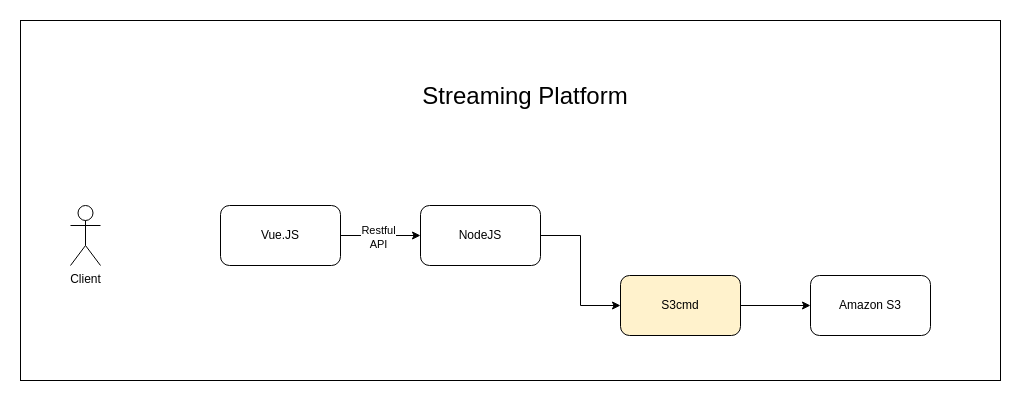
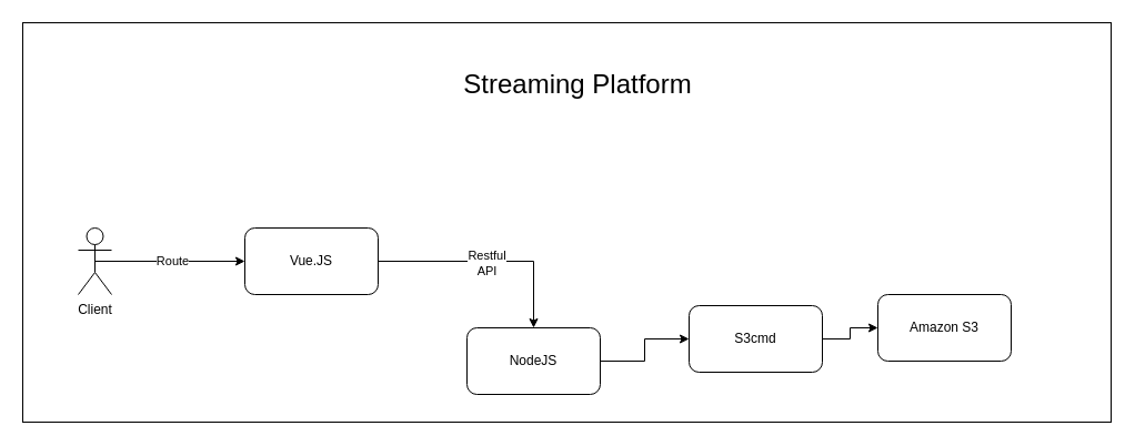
- <mxCell id="10" value="&lt;font style=&quot;font-size: 24px;&quot;&gt;Streaming Platform&lt;/font&gt;" style="text;html=1;align=center;verticalAlign=middle;whiteSpace=wrap;rounded=0;" vertex="1" parent="1"><mxGeometry x="385" y="81" width="280" height="30" as="geometry" /></mxCell>
+ <mxCell id="10" value="&lt;font style=&quot;font-size: 24px;&quot;&gt;Streaming Platform&lt;/font&gt;" style="text;html=1;align=center;verticalAlign=middle;whiteSpace=wrap;rounded=0;" vertex="1" parent="1"><mxGeometry x="380" y="61" width="280" height="30" as="geometry" /></mxCell>
+ <mxCell id="3" style="edgeStyle=orthogonalEdgeStyle;rounded=0;orthogonalLoop=1;jettySize=auto;html=1;exitX=0.5;exitY=0.5;exitDx=0;exitDy=0;exitPerimeter=0;entryX=0;entryY=0.5;entryDx=0;entryDy=0;" edge="1" parent="1" source="5" target="14"><mxGeometry relative="1" as="geometry" /></mxCell>
+ <mxCell id="4" value="Route" style="edgeLabel;html=1;align=center;verticalAlign=middle;resizable=0;points=[];" vertex="1" connectable="0" parent="3"><mxGeometry x="0.018" y="1" relative="1" as="geometry"><mxPoint as="offset" /></mxGeometry></mxCell>
- <mxCell id="7" value="NodeJS" style="rounded=1;whiteSpace=wrap;html=1;" vertex="1" parent="1"><mxGeometry x="420" y="205" width="120" height="60" as="geometry" /></mxCell>
+ <mxCell id="7" value="NodeJS" style="rounded=1;whiteSpace=wrap;html=1;" vertex="1" parent="1"><mxGeometry x="420" y="295" width="120" height="60" as="geometry" /></mxCell>
- <mxCell id="9" value="S3cmd" style="rounded=1;whiteSpace=wrap;html=1;fillColor=#fff2cc;" vertex="1" parent="1"><mxGeometry x="620" y="275" width="120" height="60" as="geometry" /></mxCell>
+ <mxCell id="9" value="S3cmd" style="rounded=1;whiteSpace=wrap;html=1;" vertex="1" parent="1"><mxGeometry x="620" y="275" width="120" height="60" as="geometry" /></mxCell>
- <mxCell id="15" value="Amazon S3" style="rounded=1;whiteSpace=wrap;html=1;" vertex="1" parent="1"><mxGeometry x="810" y="275" width="120" height="60" as="geometry" /></mxCell>
+ <mxCell id="15" value="Amazon S3" style="rounded=1;whiteSpace=wrap;html=1;" vertex="1" parent="1"><mxGeometry x="790" y="265" width="120" height="60" as="geometry" /></mxCell>
